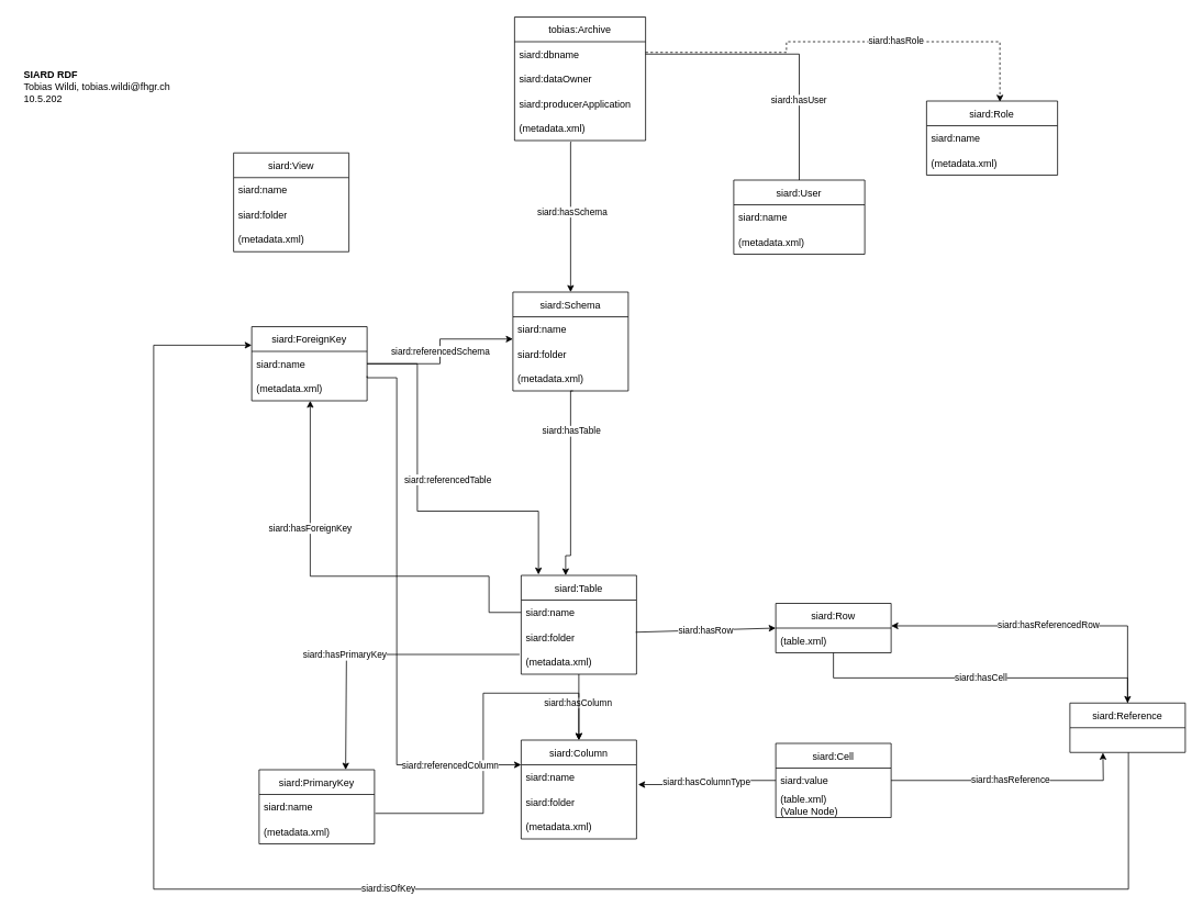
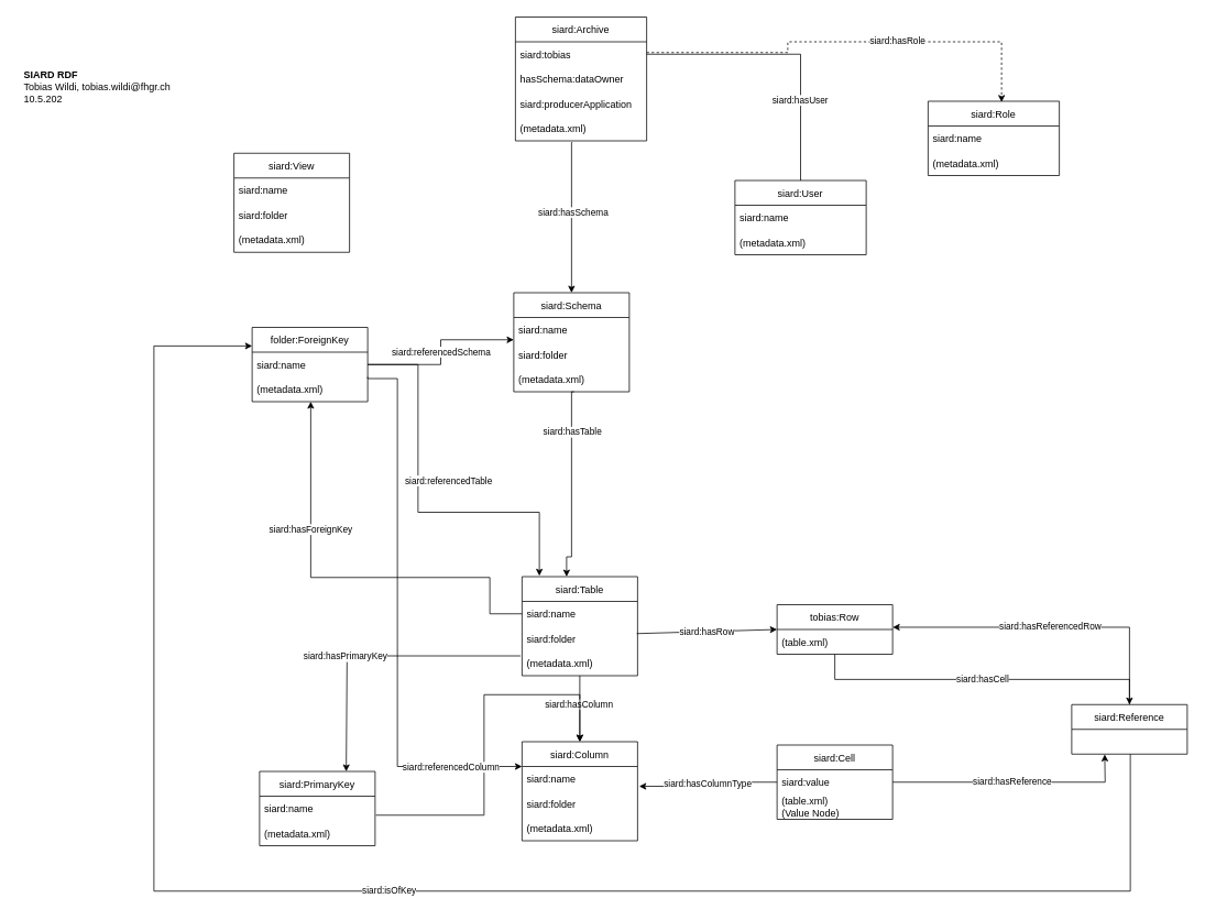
- <mxCell id="28" value="tobias:Archive" style="swimlane;fontStyle=0;childLayout=stackLayout;horizontal=1;startSize=30;horizontalStack=0;resizeParent=1;resizeParentMax=0;resizeLast=0;collapsible=1;marginBottom=0;" vertex="1" parent="1"><mxGeometry x="624" y="20" width="159" height="150" as="geometry" /></mxCell>
+ <mxCell id="28" value="siard:Archive" style="swimlane;fontStyle=0;childLayout=stackLayout;horizontal=1;startSize=30;horizontalStack=0;resizeParent=1;resizeParentMax=0;resizeLast=0;collapsible=1;marginBottom=0;" vertex="1" parent="1"><mxGeometry x="624" y="20" width="159" height="150" as="geometry" /></mxCell>
- <mxCell id="29" value="siard:dbname" style="text;strokeColor=none;fillColor=none;align=left;verticalAlign=middle;spacingLeft=4;spacingRight=4;overflow=hidden;points=[[0,0.5],[1,0.5]];portConstraint=eastwest;rotatable=0;" vertex="1" parent="28"><mxGeometry y="30" width="159" height="30" as="geometry" /></mxCell>
+ <mxCell id="29" value="siard:tobias" style="text;strokeColor=none;fillColor=none;align=left;verticalAlign=middle;spacingLeft=4;spacingRight=4;overflow=hidden;points=[[0,0.5],[1,0.5]];portConstraint=eastwest;rotatable=0;" vertex="1" parent="28"><mxGeometry y="30" width="159" height="30" as="geometry" /></mxCell>
- <mxCell id="30" value="siard:dataOwner" style="text;strokeColor=none;fillColor=none;align=left;verticalAlign=middle;spacingLeft=4;spacingRight=4;overflow=hidden;points=[[0,0.5],[1,0.5]];portConstraint=eastwest;rotatable=0;" vertex="1" parent="28"><mxGeometry y="60" width="159" height="30" as="geometry" /></mxCell>
+ <mxCell id="30" value="hasSchema:dataOwner" style="text;strokeColor=none;fillColor=none;align=left;verticalAlign=middle;spacingLeft=4;spacingRight=4;overflow=hidden;points=[[0,0.5],[1,0.5]];portConstraint=eastwest;rotatable=0;" vertex="1" parent="28"><mxGeometry y="60" width="159" height="30" as="geometry" /></mxCell>
- <mxCell id="50" value="siard:ForeignKey" style="swimlane;fontStyle=0;childLayout=stackLayout;horizontal=1;startSize=30;horizontalStack=0;resizeParent=1;resizeParentMax=0;resizeLast=0;collapsible=1;marginBottom=0;" vertex="1" parent="1"><mxGeometry x="305" y="396" width="140" height="90" as="geometry"><mxRectangle x="570" y="120" width="100" height="30" as="alternateBounds" /></mxGeometry></mxCell>
+ <mxCell id="50" value="folder:ForeignKey" style="swimlane;fontStyle=0;childLayout=stackLayout;horizontal=1;startSize=30;horizontalStack=0;resizeParent=1;resizeParentMax=0;resizeLast=0;collapsible=1;marginBottom=0;" vertex="1" parent="1"><mxGeometry x="305" y="396" width="140" height="90" as="geometry"><mxRectangle x="570" y="120" width="100" height="30" as="alternateBounds" /></mxGeometry></mxCell>
- <mxCell id="19" value="siard:Row" style="swimlane;fontStyle=0;childLayout=stackLayout;horizontal=1;startSize=30;horizontalStack=0;resizeParent=1;resizeParentMax=0;resizeLast=0;collapsible=1;marginBottom=0;" vertex="1" parent="1"><mxGeometry x="941" y="732" width="140" height="60" as="geometry" /></mxCell>
+ <mxCell id="19" value="tobias:Row" style="swimlane;fontStyle=0;childLayout=stackLayout;horizontal=1;startSize=30;horizontalStack=0;resizeParent=1;resizeParentMax=0;resizeLast=0;collapsible=1;marginBottom=0;" vertex="1" parent="1"><mxGeometry x="941" y="732" width="140" height="60" as="geometry" /></mxCell>
